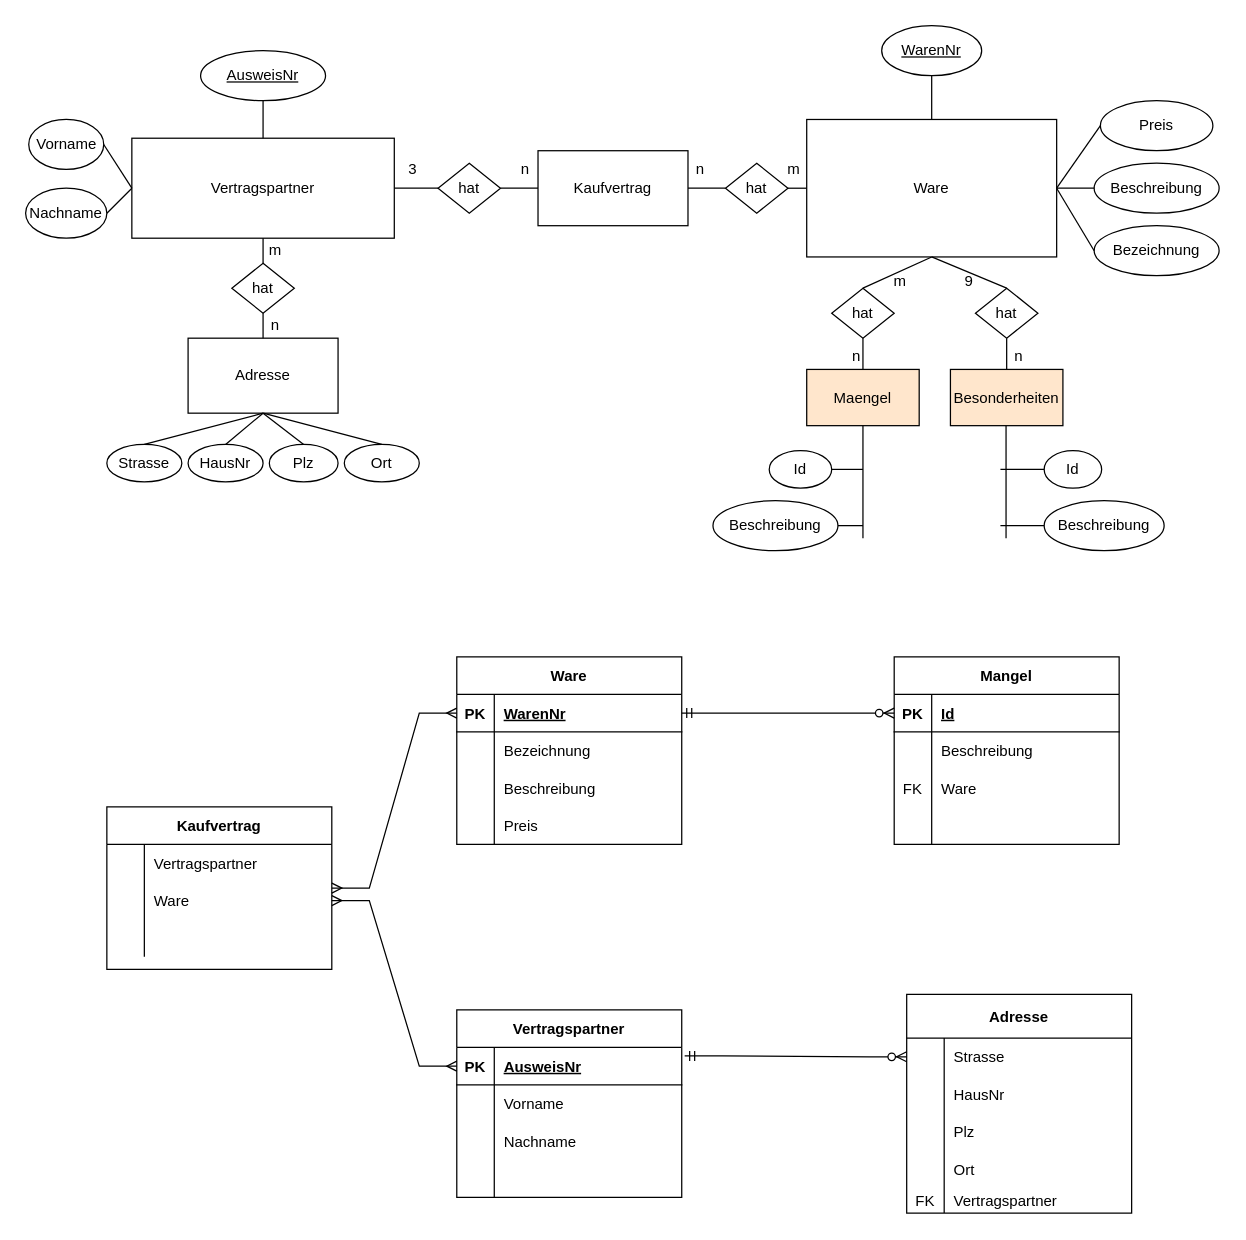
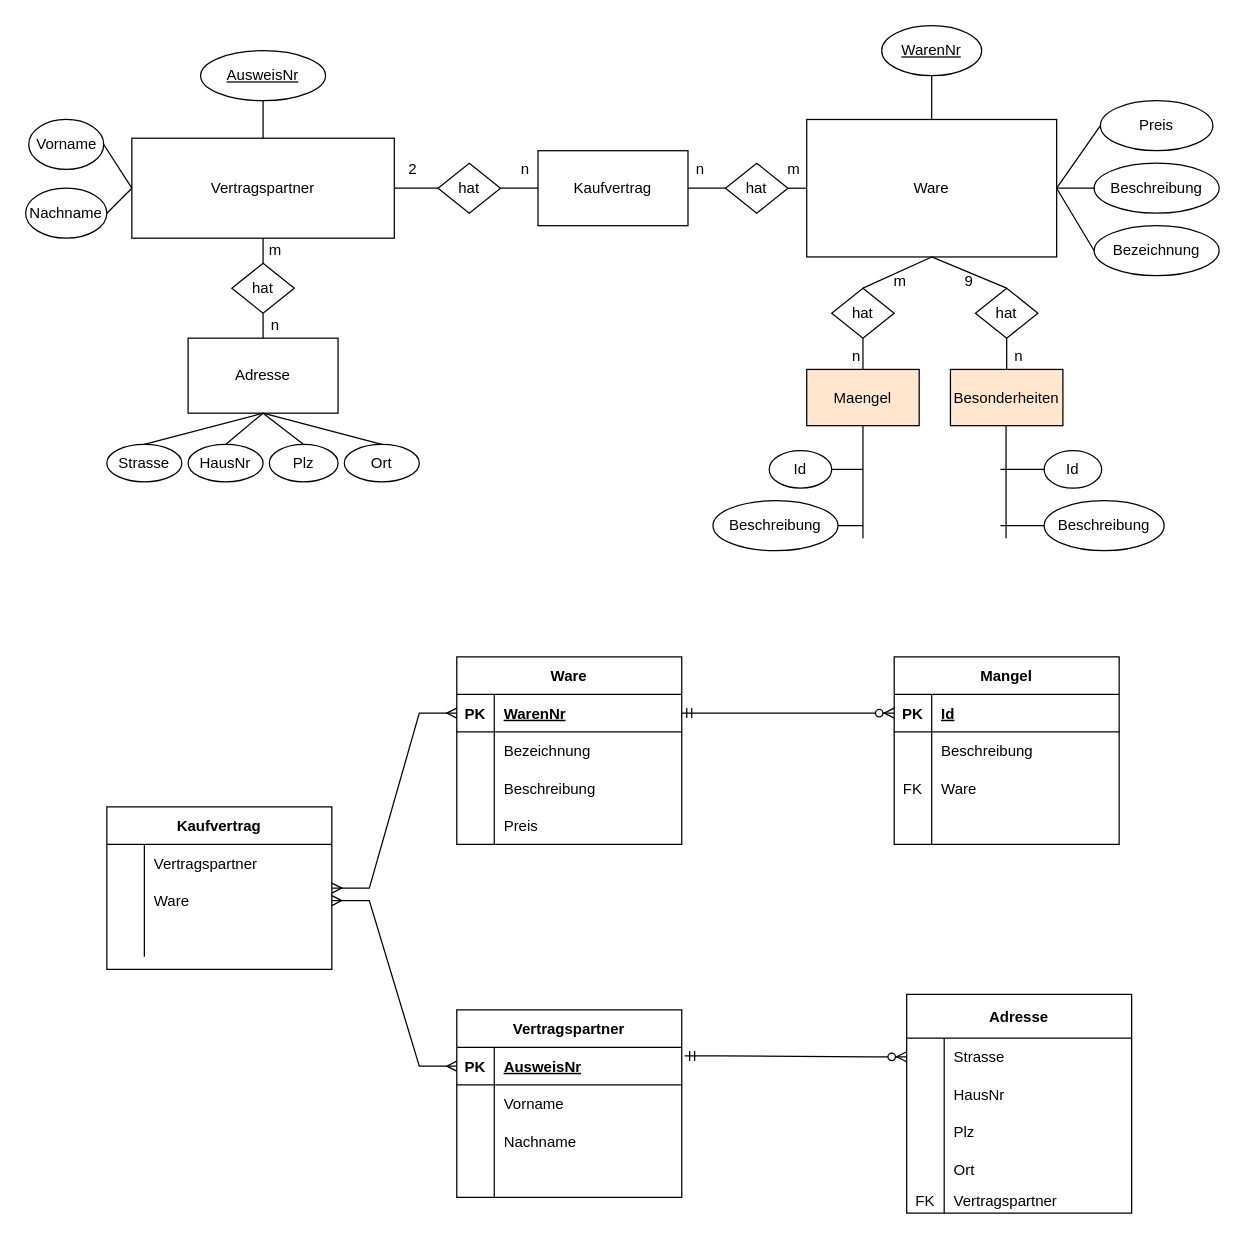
- <mxCell id="51" value="3" style="text;html=1;strokeColor=none;fillColor=none;align=center;verticalAlign=middle;whiteSpace=wrap;rounded=0;" vertex="1" parent="1"><mxGeometry x="300" y="120" width="60" height="30" as="geometry" /></mxCell>
+ <mxCell id="51" value="2" style="text;html=1;strokeColor=none;fillColor=none;align=center;verticalAlign=middle;whiteSpace=wrap;rounded=0;" vertex="1" parent="1"><mxGeometry x="300" y="120" width="60" height="30" as="geometry" /></mxCell>
